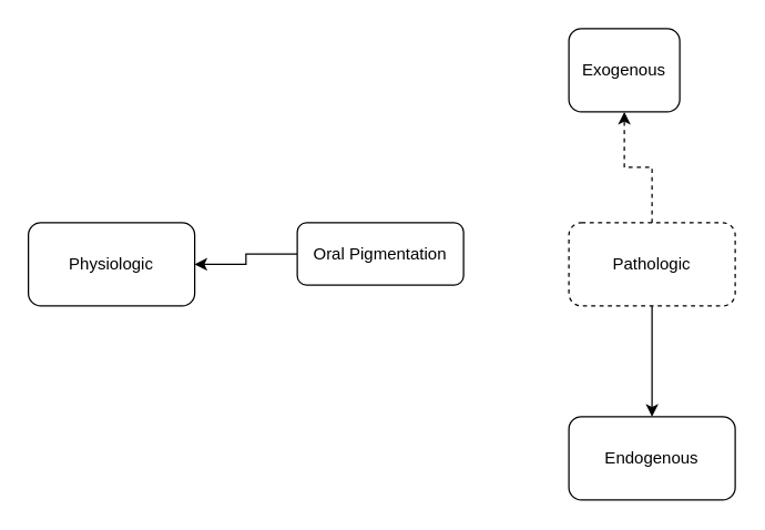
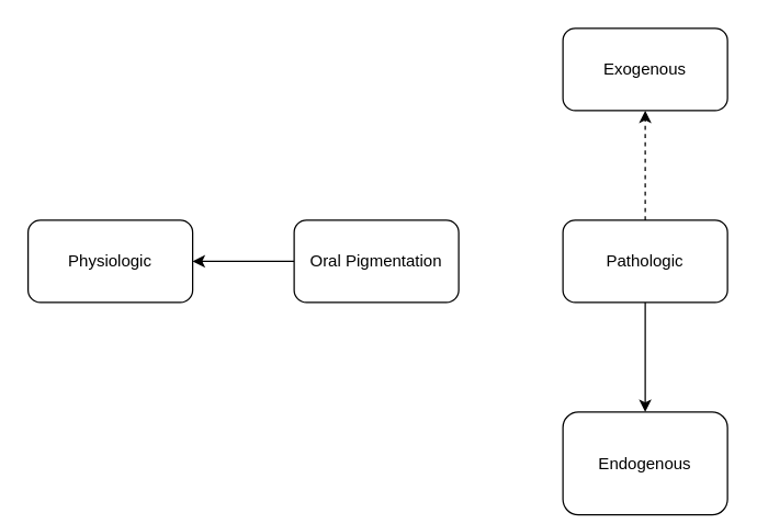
- <mxCell id="9" value="Exogenous" style="rounded=1;whiteSpace=wrap;html=1;" vertex="1" parent="1"><mxGeometry x="410" y="20" width="80" height="60" as="geometry" /></mxCell>
+ <mxCell id="9" value="Exogenous" style="rounded=1;whiteSpace=wrap;html=1;" vertex="1" parent="1"><mxGeometry x="410" y="20" width="120" height="60" as="geometry" /></mxCell>
- <mxCell id="3" value="Oral Pigmentation" style="rounded=1;whiteSpace=wrap;html=1;" vertex="1" parent="1"><mxGeometry x="214" y="160" width="120" height="45" as="geometry" /></mxCell>
+ <mxCell id="3" value="Oral Pigmentation" style="rounded=1;whiteSpace=wrap;html=1;" vertex="1" parent="1"><mxGeometry x="214" y="160" width="120" height="60" as="geometry" /></mxCell>
- <mxCell id="7" value="Pathologic" style="rounded=1;whiteSpace=wrap;html=1;dashed=1;" vertex="1" parent="1"><mxGeometry x="410" y="160" width="120" height="60" as="geometry" /></mxCell>
+ <mxCell id="7" value="Pathologic" style="rounded=1;whiteSpace=wrap;html=1;" vertex="1" parent="1"><mxGeometry x="410" y="160" width="120" height="60" as="geometry" /></mxCell>
- <mxCell id="8" value="Endogenous" style="rounded=1;whiteSpace=wrap;html=1;" vertex="1" parent="1"><mxGeometry x="410" y="300" width="120" height="60" as="geometry" /></mxCell>
+ <mxCell id="8" value="Endogenous" style="rounded=1;whiteSpace=wrap;html=1;" vertex="1" parent="1"><mxGeometry x="410" y="300" width="120" height="75" as="geometry" /></mxCell>
